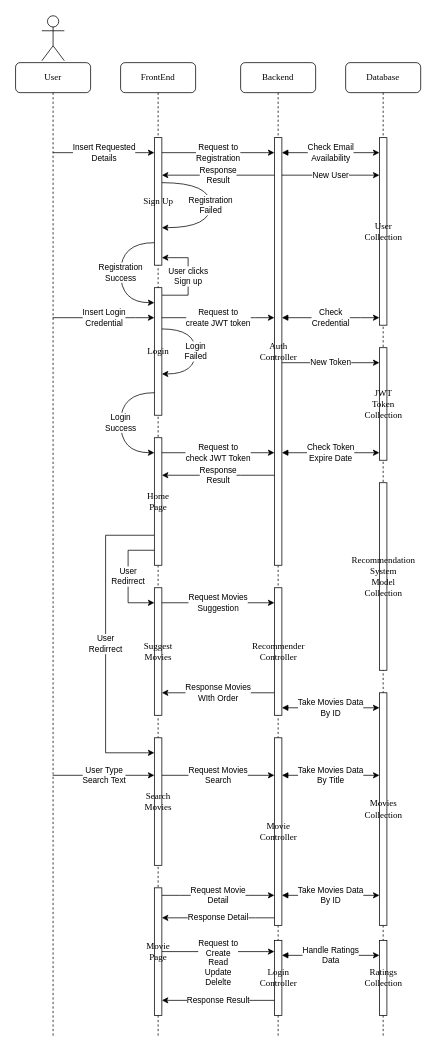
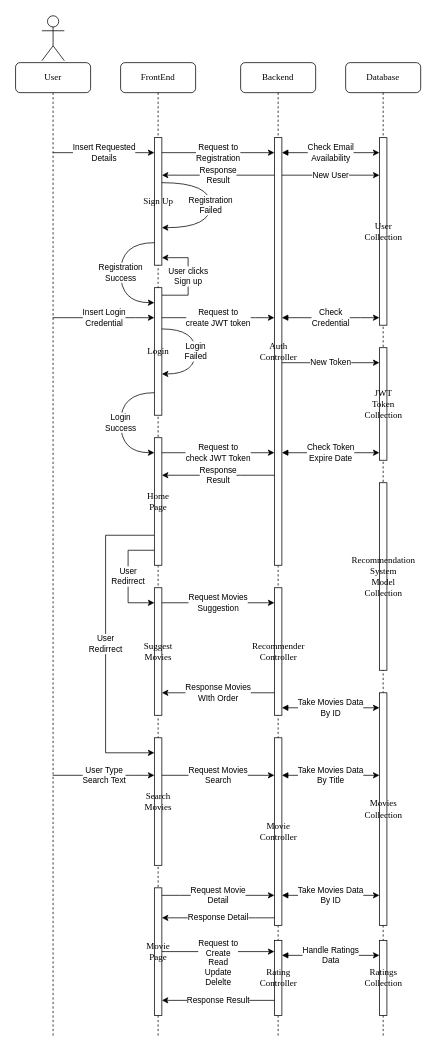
- <mxCell id="19" value="Login&lt;br&gt;Controller" style="html=1;points=[];perimeter=orthogonalPerimeter;rounded=0;shadow=0;comic=0;labelBackgroundColor=none;strokeWidth=1;fontFamily=Verdana;fontSize=12;align=center;" vertex="1" parent="16"><mxGeometry x="45" y="1170" width="10" height="100" as="geometry" /></mxCell>
+ <mxCell id="19" value="Rating&lt;br&gt;Controller" style="html=1;points=[];perimeter=orthogonalPerimeter;rounded=0;shadow=0;comic=0;labelBackgroundColor=none;strokeWidth=1;fontFamily=Verdana;fontSize=12;align=center;" vertex="1" parent="16"><mxGeometry x="45" y="1170" width="10" height="100" as="geometry" /></mxCell>
